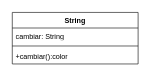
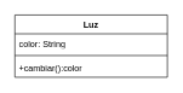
- <mxCell id="2" value="String" style="swimlane;fontStyle=1;align=center;verticalAlign=top;childLayout=stackLayout;horizontal=1;startSize=26;horizontalStack=0;resizeParent=1;resizeParentMax=0;resizeLast=0;collapsible=1;marginBottom=0;whiteSpace=wrap;html=1;" parent="1" vertex="1"><mxGeometry x="20" y="20" width="210" height="86" as="geometry" /></mxCell>
+ <mxCell id="2" value="Luz" style="swimlane;fontStyle=1;align=center;verticalAlign=top;childLayout=stackLayout;horizontal=1;startSize=26;horizontalStack=0;resizeParent=1;resizeParentMax=0;resizeLast=0;collapsible=1;marginBottom=0;whiteSpace=wrap;html=1;" parent="1" vertex="1"><mxGeometry x="20" y="20" width="210" height="86" as="geometry" /></mxCell>
- <mxCell id="3" value="cambiar: String" style="text;strokeColor=none;fillColor=none;align=left;verticalAlign=top;spacingLeft=4;spacingRight=4;overflow=hidden;rotatable=0;points=[[0,0.5],[1,0.5]];portConstraint=eastwest;whiteSpace=wrap;html=1;" parent="2" vertex="1"><mxGeometry y="26" width="210" height="26" as="geometry" /></mxCell>
+ <mxCell id="3" value="color: String" style="text;strokeColor=none;fillColor=none;align=left;verticalAlign=top;spacingLeft=4;spacingRight=4;overflow=hidden;rotatable=0;points=[[0,0.5],[1,0.5]];portConstraint=eastwest;whiteSpace=wrap;html=1;" parent="2" vertex="1"><mxGeometry y="26" width="210" height="26" as="geometry" /></mxCell>
